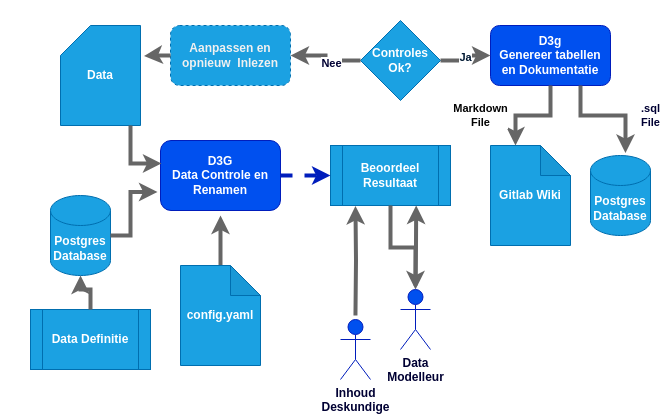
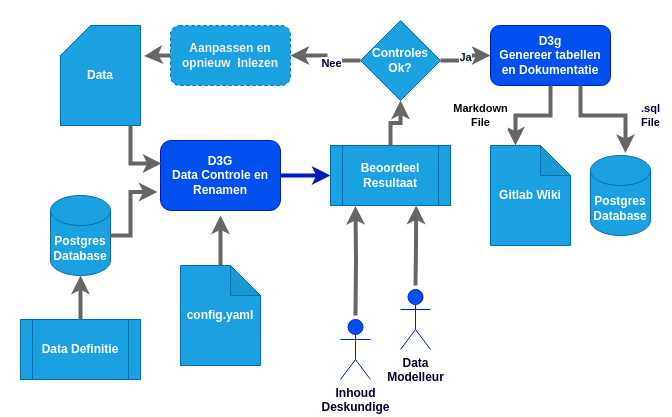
- <mxCell id="4" style="edgeStyle=orthogonalEdgeStyle;rounded=0;orthogonalLoop=1;jettySize=auto;html=1;entryX=0;entryY=0.5;entryDx=0;entryDy=0;fontStyle=1;labelBackgroundColor=none;fillColor=#0050ef;strokeColor=#001DBC;strokeWidth=4;dashed=1;" parent="1" source="2" target="3" edge="1"><mxGeometry relative="1" as="geometry" /></mxCell>
+ <mxCell id="4" style="edgeStyle=orthogonalEdgeStyle;rounded=0;orthogonalLoop=1;jettySize=auto;html=1;entryX=0;entryY=0.5;entryDx=0;entryDy=0;fontStyle=1;labelBackgroundColor=none;fillColor=#0050ef;strokeColor=#001DBC;strokeWidth=4;" parent="1" source="2" target="3" edge="1"><mxGeometry relative="1" as="geometry" /></mxCell>
- <mxCell id="6" style="edgeStyle=orthogonalEdgeStyle;rounded=0;orthogonalLoop=1;jettySize=auto;html=1;fontStyle=1;labelBackgroundColor=none;fillColor=#f5f5f5;strokeColor=#666666;strokeWidth=4;" parent="1" source="3" target="17" edge="1"><mxGeometry relative="1" as="geometry" /></mxCell>
+ <mxCell id="6" style="edgeStyle=orthogonalEdgeStyle;rounded=0;orthogonalLoop=1;jettySize=auto;html=1;entryX=0.5;entryY=1;entryDx=0;entryDy=0;fontStyle=1;labelBackgroundColor=none;fillColor=#f5f5f5;strokeColor=#666666;strokeWidth=4;" parent="1" source="3" target="5" edge="1"><mxGeometry relative="1" as="geometry" /></mxCell>
- <mxCell id="25" value="&lt;b&gt;Data Definitie&lt;/b&gt;" style="shape=process;whiteSpace=wrap;html=1;backgroundOutline=1;fillColor=#1ba1e2;fontColor=#ffffff;strokeColor=#006EAF;" parent="1" vertex="1"><mxGeometry x="30" y="309" width="120" height="60" as="geometry" /></mxCell>
+ <mxCell id="25" value="&lt;b&gt;Data Definitie&lt;/b&gt;" style="shape=process;whiteSpace=wrap;html=1;backgroundOutline=1;fillColor=#1ba1e2;fontColor=#ffffff;strokeColor=#006EAF;" parent="1" vertex="1"><mxGeometry x="20" y="319" width="120" height="60" as="geometry" /></mxCell>
